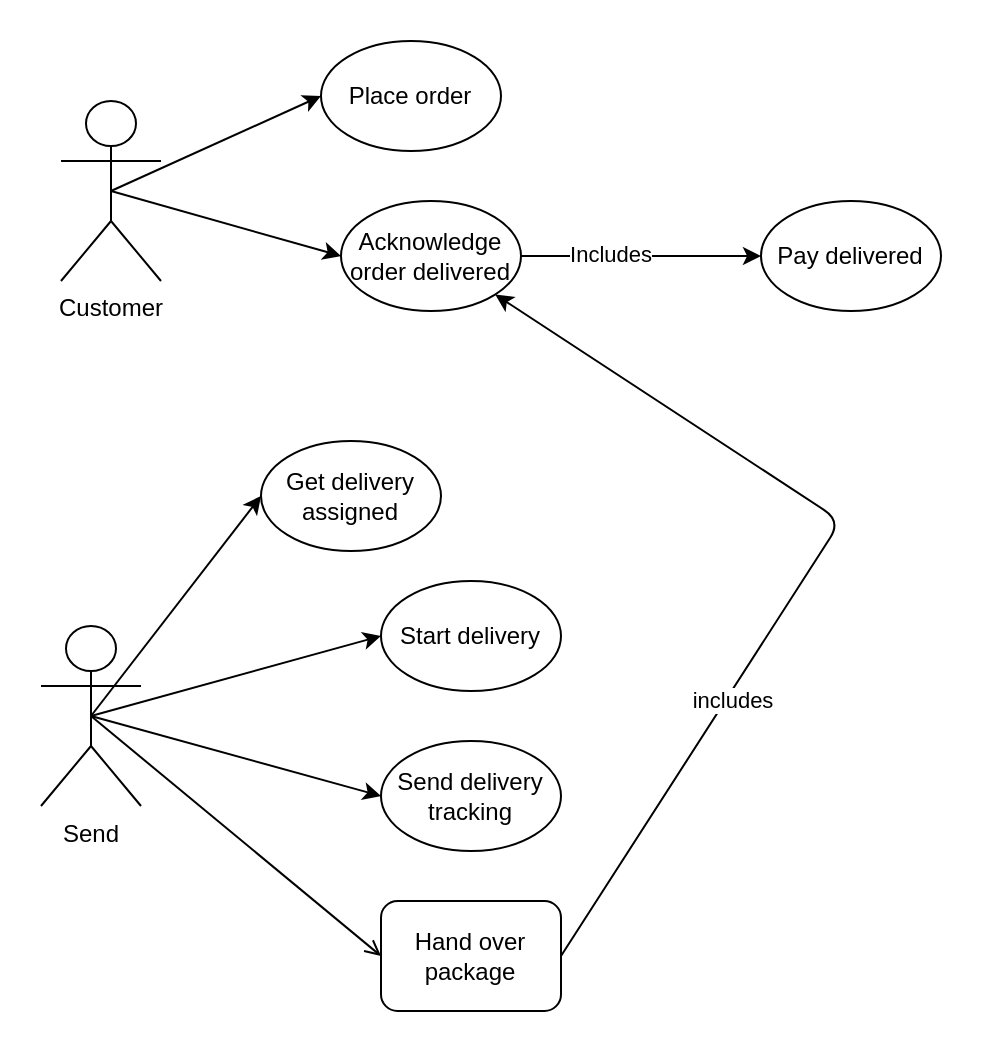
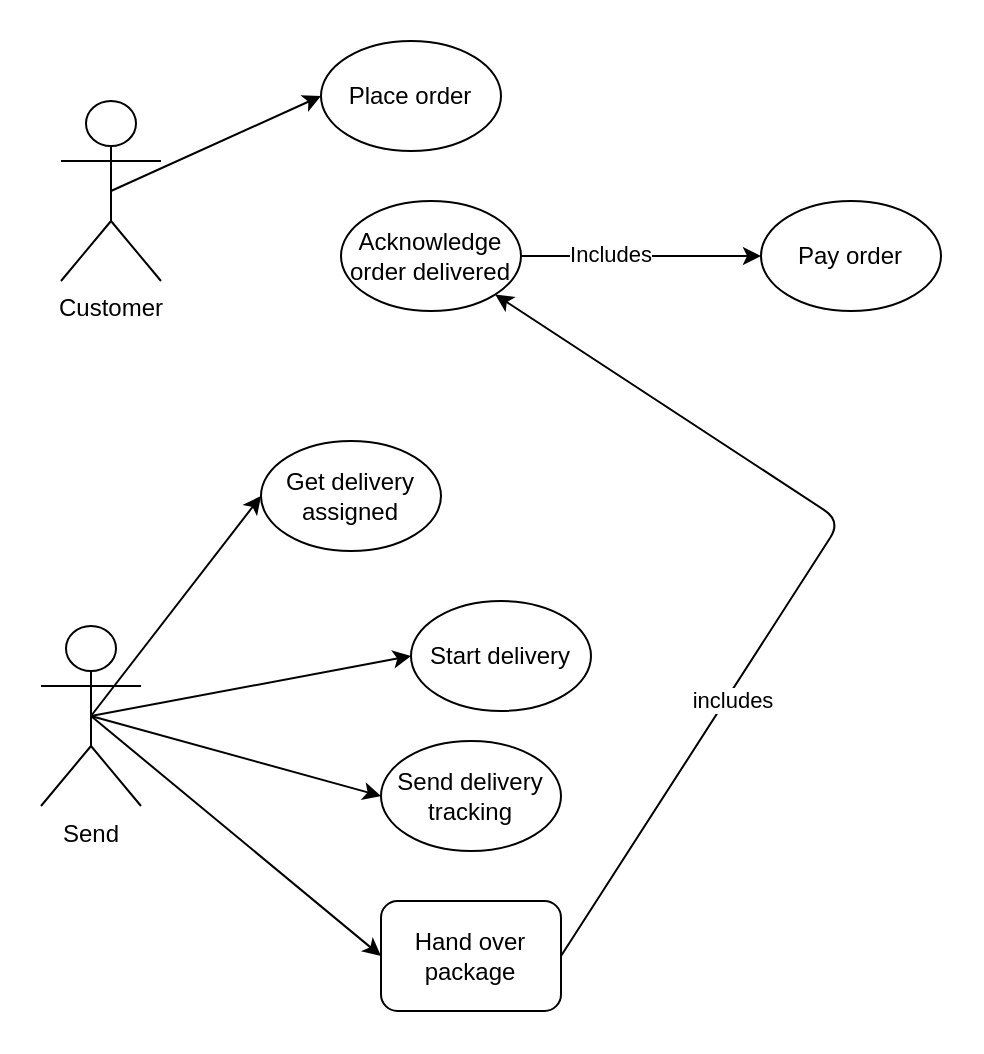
- <mxCell id="12" value="" style="endArrow=classic;html=1;exitX=0.5;exitY=0.5;exitDx=0;exitDy=0;exitPerimeter=0;entryX=0;entryY=0.5;entryDx=0;entryDy=0;" edge="1" parent="1" source="2" target="9"><mxGeometry width="50" height="50" relative="1" as="geometry"><mxPoint x="65" y="105" as="sourcePoint" /><mxPoint x="180" y="57.5" as="targetPoint" /></mxGeometry></mxCell>
- <mxCell id="10" value="Pay delivered" style="ellipse;whiteSpace=wrap;html=1;" vertex="1" parent="1"><mxGeometry x="380" y="100" width="90" height="55" as="geometry" /></mxCell>
+ <mxCell id="10" value="Pay order" style="ellipse;whiteSpace=wrap;html=1;" vertex="1" parent="1"><mxGeometry x="380" y="100" width="90" height="55" as="geometry" /></mxCell>
- <mxCell id="6" value="Start delivery" style="ellipse;whiteSpace=wrap;html=1;" vertex="1" parent="1"><mxGeometry x="190" y="290" width="90" height="55" as="geometry" /></mxCell>
+ <mxCell id="6" value="Start delivery" style="ellipse;whiteSpace=wrap;html=1;" vertex="1" parent="1"><mxGeometry x="205" y="300" width="90" height="55" as="geometry" /></mxCell>
- <mxCell id="18" value="" style="endArrow=open;html=1;entryX=0;entryY=0.5;entryDx=0;entryDy=0;exitX=0.5;exitY=0.5;exitDx=0;exitDy=0;exitPerimeter=0;" edge="1" parent="1" source="3" target="8"><mxGeometry width="50" height="50" relative="1" as="geometry"><mxPoint x="80" y="374.397" as="sourcePoint" /><mxPoint x="200" y="407.5" as="targetPoint" /></mxGeometry></mxCell>
+ <mxCell id="18" value="" style="endArrow=classic;html=1;entryX=0;entryY=0.5;entryDx=0;entryDy=0;exitX=0.5;exitY=0.5;exitDx=0;exitDy=0;exitPerimeter=0;" edge="1" parent="1" source="3" target="8"><mxGeometry width="50" height="50" relative="1" as="geometry"><mxPoint x="80" y="374.397" as="sourcePoint" /><mxPoint x="200" y="407.5" as="targetPoint" /></mxGeometry></mxCell>
